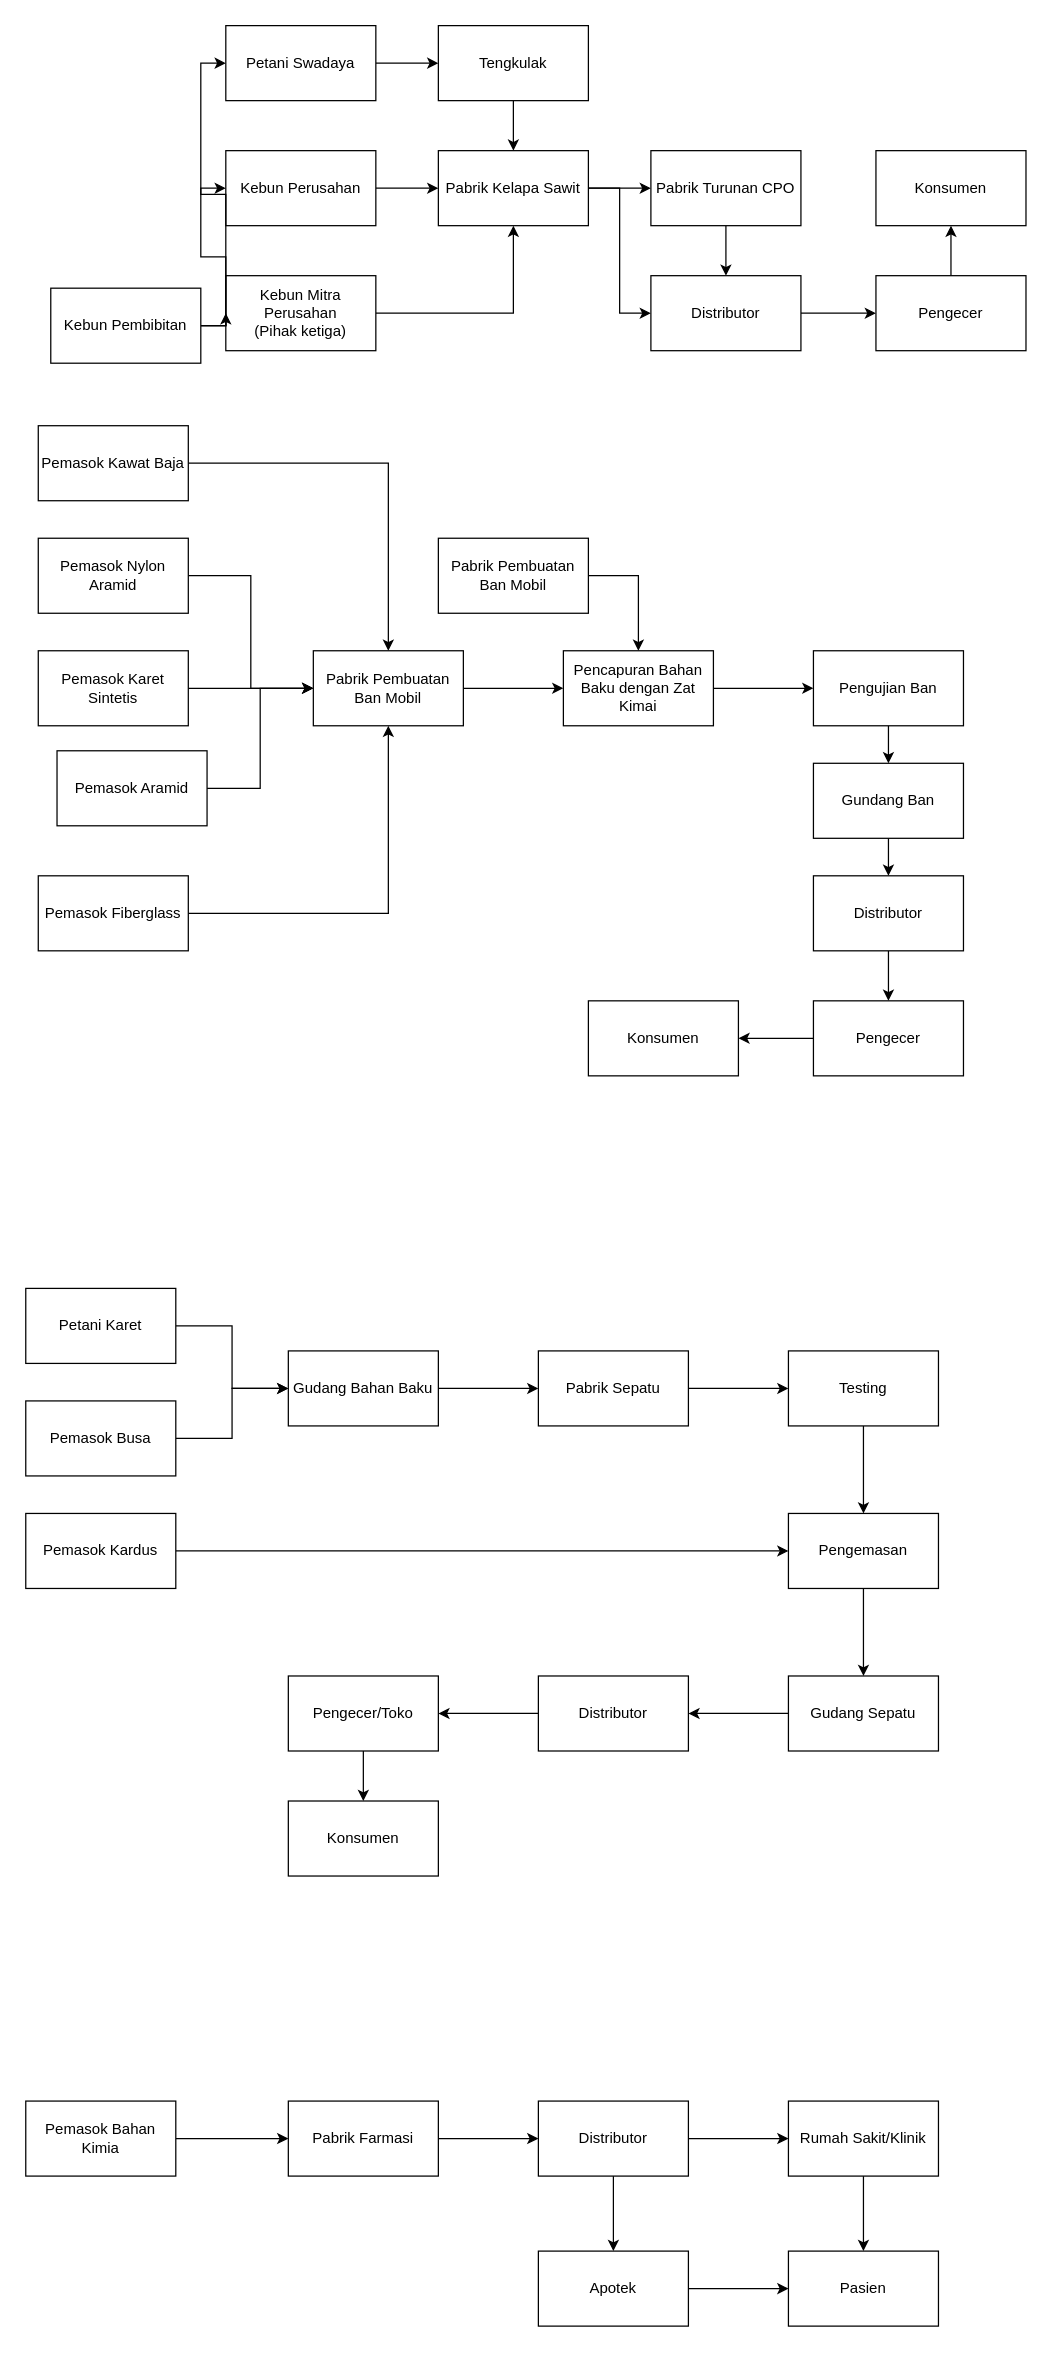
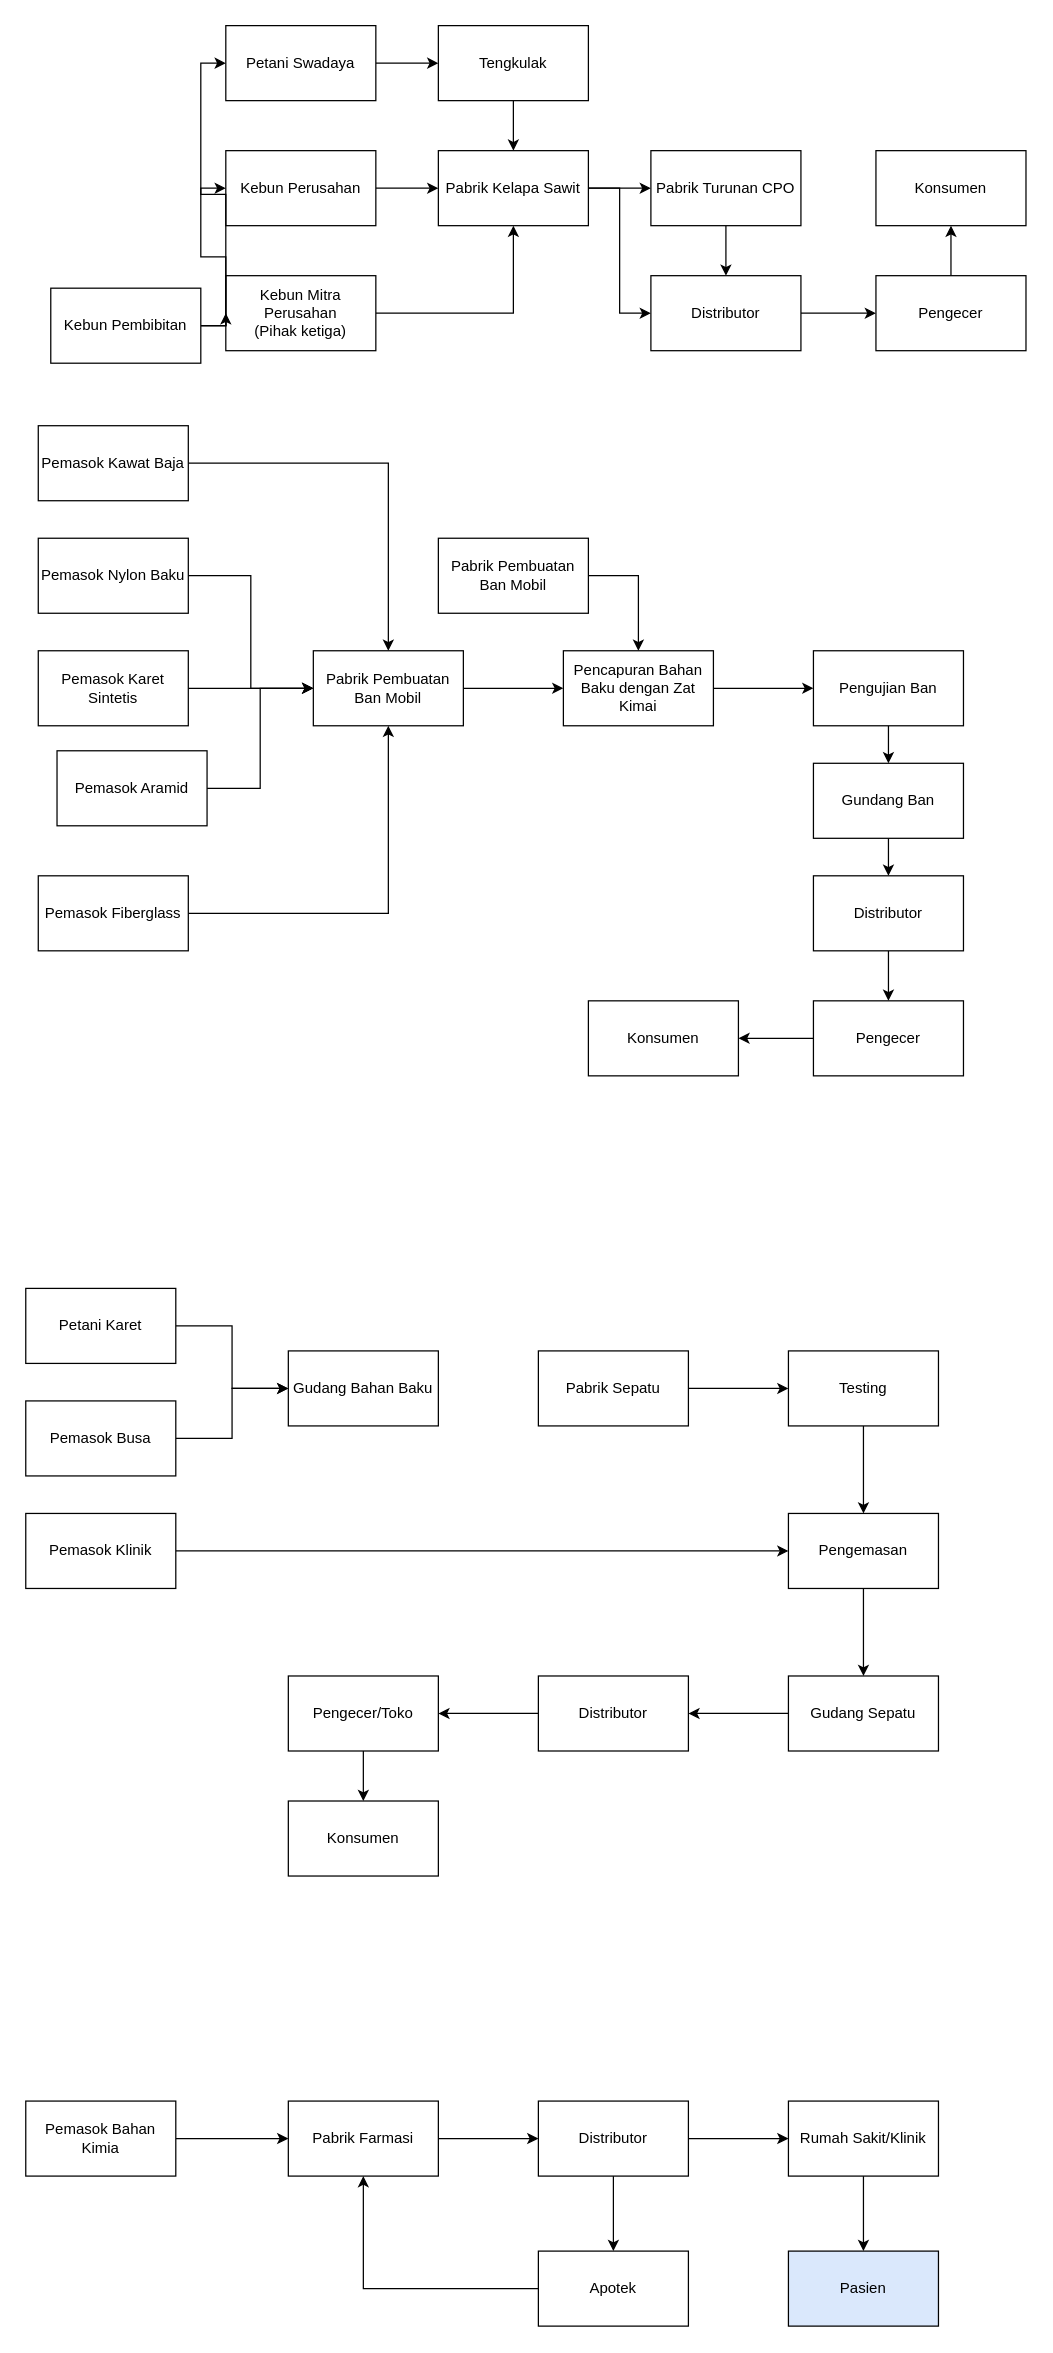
- <mxCell id="27" value="Pemasok Nylon Aramid" style="rounded=0;whiteSpace=wrap;html=1;" vertex="1" parent="1"><mxGeometry x="30" y="430" width="120" height="60" as="geometry" /></mxCell>
+ <mxCell id="27" value="Pemasok Nylon Baku" style="rounded=0;whiteSpace=wrap;html=1;" vertex="1" parent="1"><mxGeometry x="30" y="430" width="120" height="60" as="geometry" /></mxCell>
- <mxCell id="55" value="" style="edgeStyle=orthogonalEdgeStyle;rounded=0;orthogonalLoop=1;jettySize=auto;html=1;" edge="1" parent="1" source="56" target="58"><mxGeometry relative="1" as="geometry" /></mxCell>
- <mxCell id="54" value="Pemasok Kardus" style="whiteSpace=wrap;html=1;rounded=0;" vertex="1" parent="1"><mxGeometry x="20" y="1210" width="120" height="60" as="geometry" /></mxCell>
+ <mxCell id="54" value="Pemasok Klinik" style="whiteSpace=wrap;html=1;rounded=0;" vertex="1" parent="1"><mxGeometry x="20" y="1210" width="120" height="60" as="geometry" /></mxCell>
- <mxCell id="79" value="" style="edgeStyle=orthogonalEdgeStyle;rounded=0;orthogonalLoop=1;jettySize=auto;html=1;" edge="1" parent="1" source="80" target="81"><mxGeometry relative="1" as="geometry" /></mxCell>
+ <mxCell id="79" value="" style="edgeStyle=orthogonalEdgeStyle;rounded=0;orthogonalLoop=1;jettySize=auto;html=1;" edge="1" parent="1" source="80" target="73"><mxGeometry relative="1" as="geometry" /></mxCell>
- <mxCell id="81" value="Pasien" style="whiteSpace=wrap;html=1;rounded=0;" vertex="1" parent="1"><mxGeometry x="630" y="1800" width="120" height="60" as="geometry" /></mxCell>
+ <mxCell id="81" value="Pasien" style="whiteSpace=wrap;html=1;rounded=0;fillColor=#dae8fc;" vertex="1" parent="1"><mxGeometry x="630" y="1800" width="120" height="60" as="geometry" /></mxCell>
